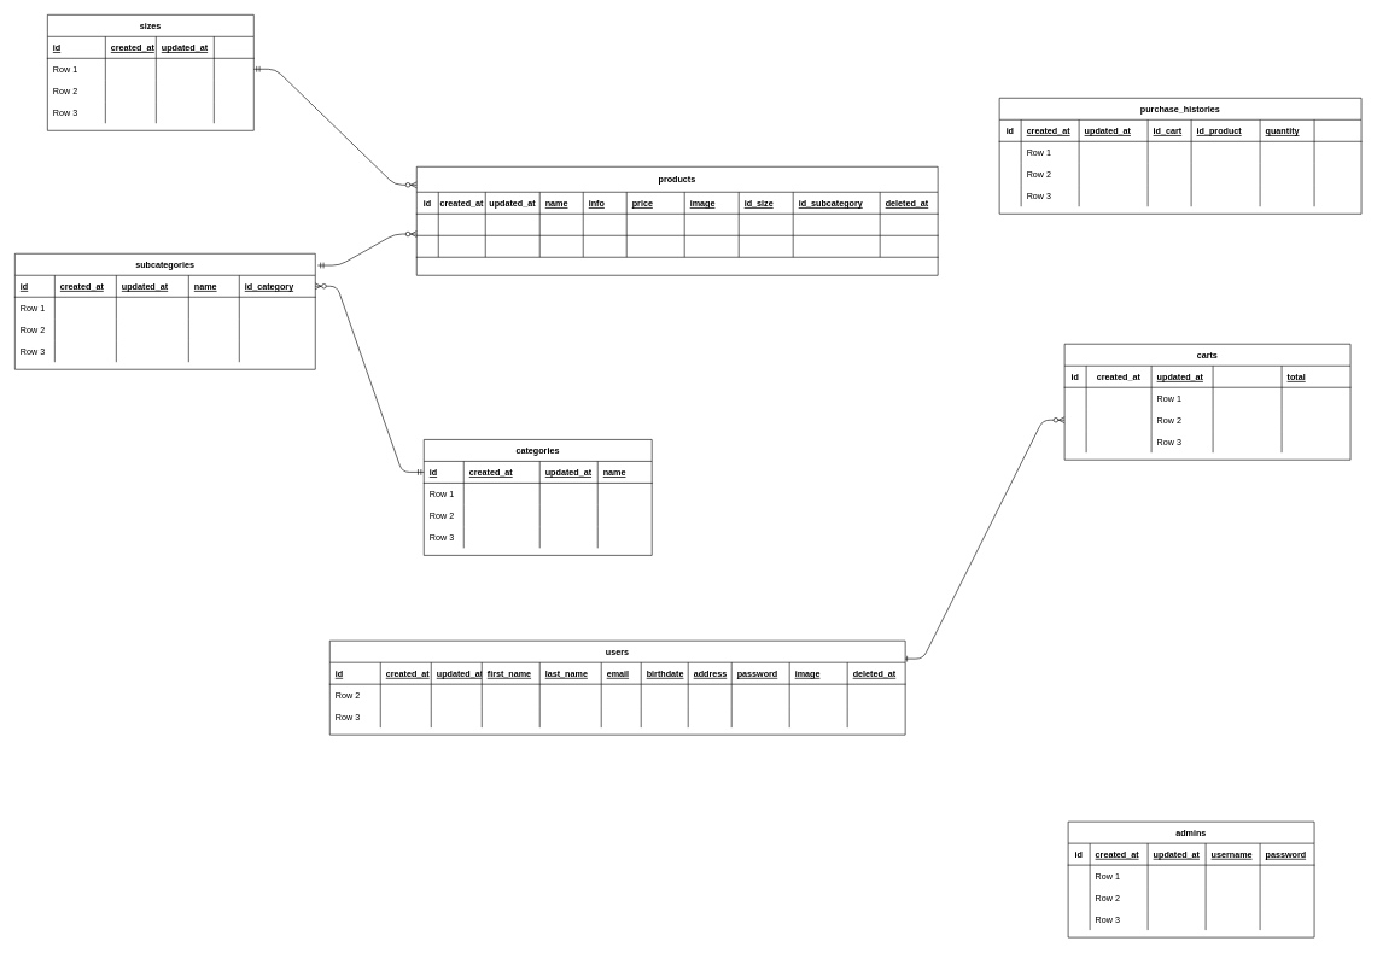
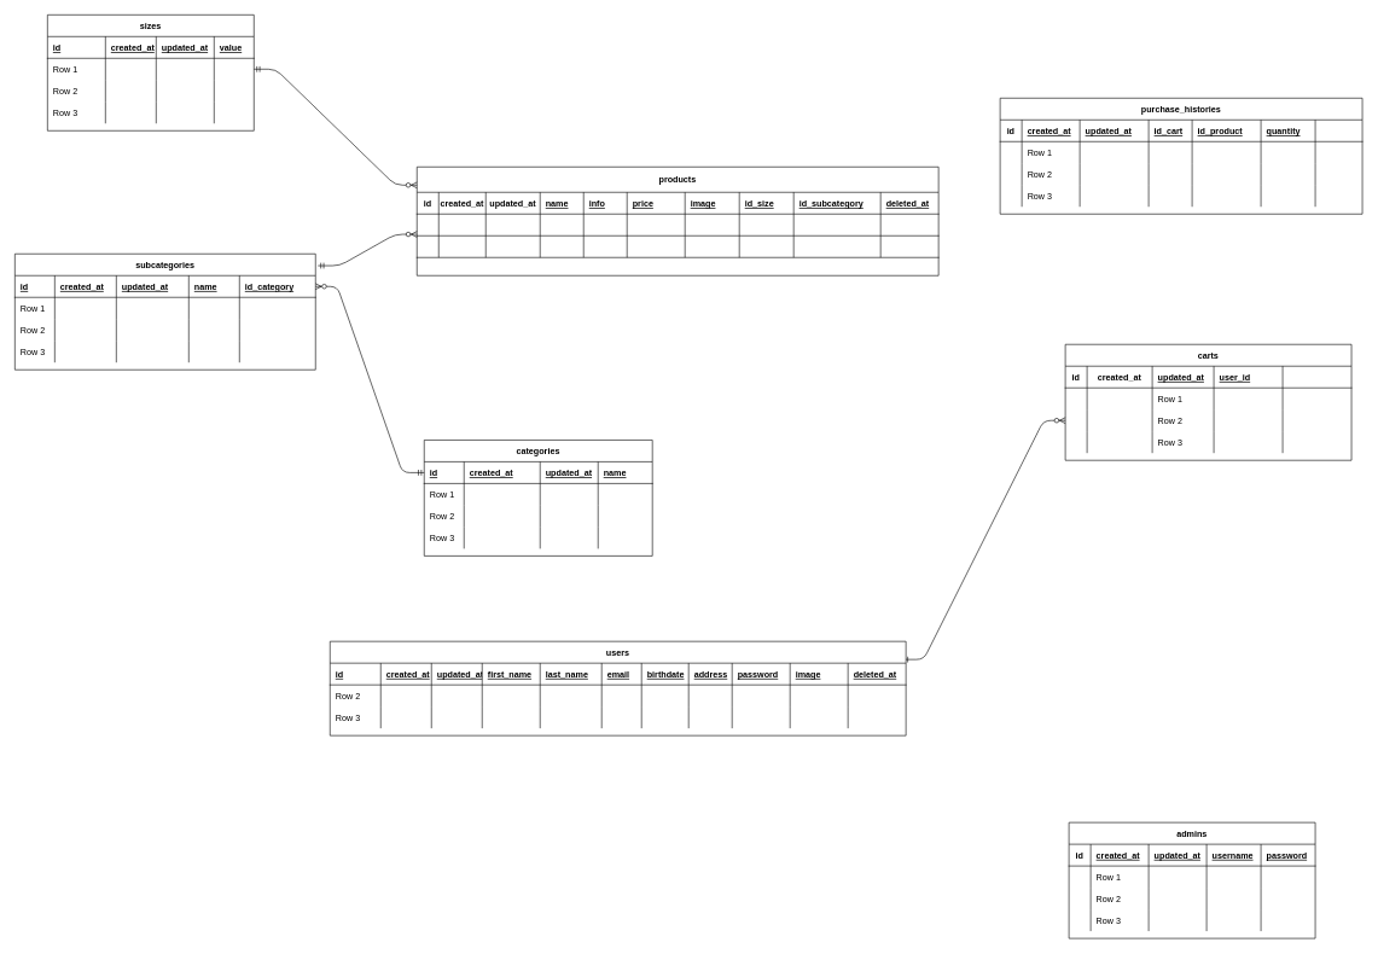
+ <mxCell id="157" value="value" style="shape=partialRectangle;connectable=0;fillColor=none;top=0;left=0;bottom=0;right=0;align=left;spacingLeft=6;fontStyle=5;overflow=hidden;" parent="153" vertex="1"><mxGeometry x="230" width="55" height="30" as="geometry" /></mxCell>
+ <mxCell id="206" value="user_id" style="shape=partialRectangle;connectable=0;fillColor=none;top=0;left=0;bottom=0;right=0;align=left;spacingLeft=6;fontStyle=5;overflow=hidden;" parent="202" vertex="1"><mxGeometry x="205" width="95" height="30" as="geometry" /></mxCell>
- <mxCell id="207" value="total" style="shape=partialRectangle;connectable=0;fillColor=none;top=0;left=0;bottom=0;right=0;align=left;spacingLeft=6;fontStyle=5;overflow=hidden;" vertex="1" parent="202"><mxGeometry x="300" width="95" height="30" as="geometry" /></mxCell>
